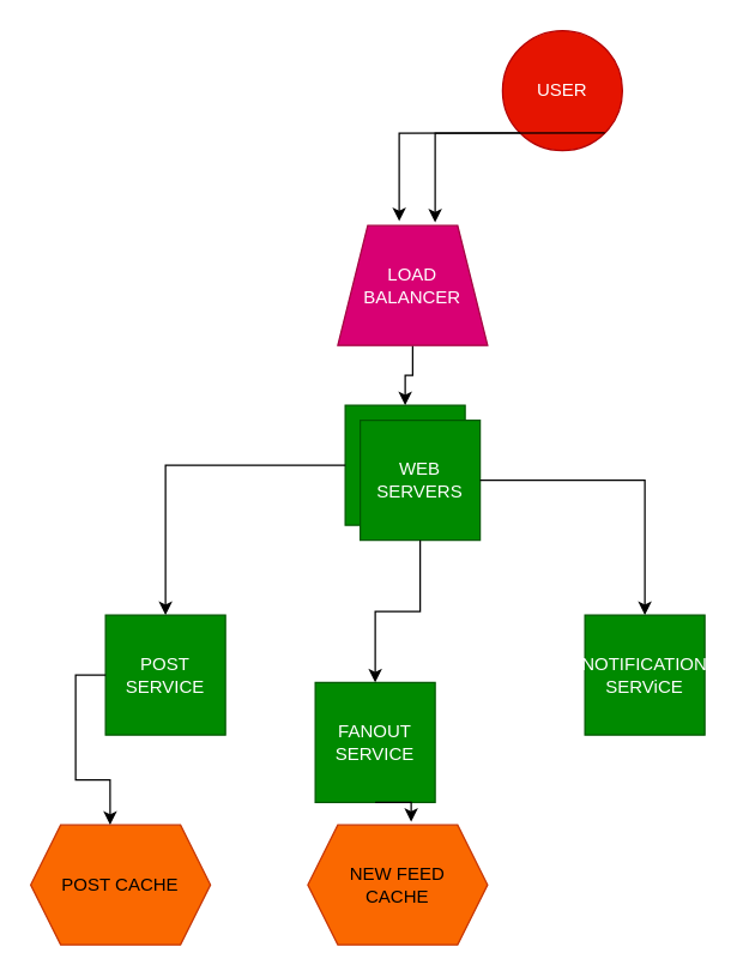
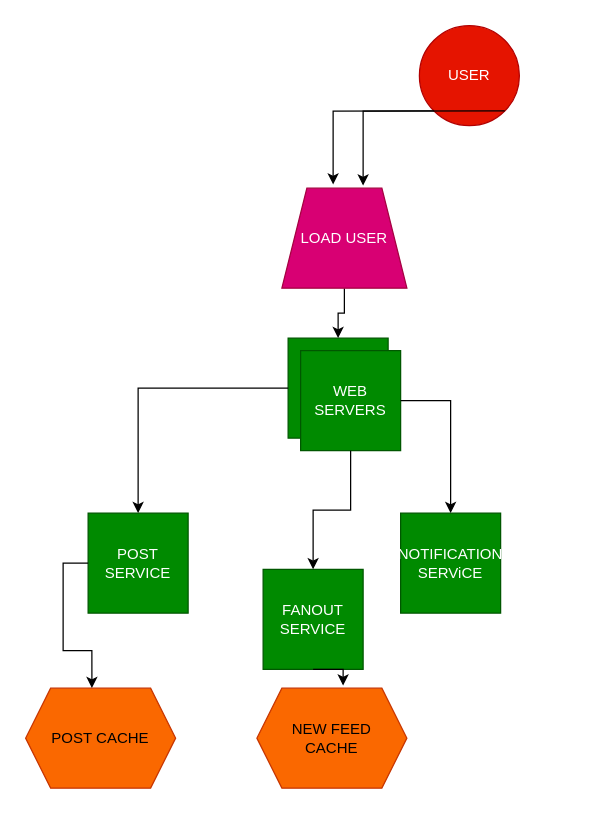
- <mxCell id="17" value="LOAD BALANCER" style="shape=trapezoid;perimeter=trapezoidPerimeter;whiteSpace=wrap;html=1;fixedSize=1;fillColor=#d80073;fontColor=#ffffff;strokeColor=#A50040;" vertex="1" parent="1"><mxGeometry x="225" y="150" width="100" height="80" as="geometry" /></mxCell>
+ <mxCell id="17" value="LOAD USER" style="shape=trapezoid;perimeter=trapezoidPerimeter;whiteSpace=wrap;html=1;fixedSize=1;fillColor=#d80073;fontColor=#ffffff;strokeColor=#A50040;" vertex="1" parent="1"><mxGeometry x="225" y="150" width="100" height="80" as="geometry" /></mxCell>
- <mxCell id="8" value="NOTIFICATION&lt;br&gt;SERViCE" style="whiteSpace=wrap;html=1;aspect=fixed;fillColor=#008a00;fontColor=#ffffff;strokeColor=#005700;" vertex="1" parent="1"><mxGeometry x="390" y="410" width="80" height="80" as="geometry" /></mxCell>
+ <mxCell id="8" value="NOTIFICATION&lt;br&gt;SERViCE" style="whiteSpace=wrap;html=1;aspect=fixed;fillColor=#008a00;fontColor=#ffffff;strokeColor=#005700;" vertex="1" parent="1"><mxGeometry x="320" y="410" width="80" height="80" as="geometry" /></mxCell>
